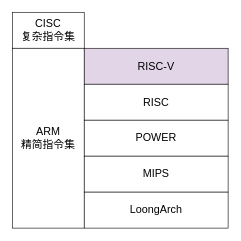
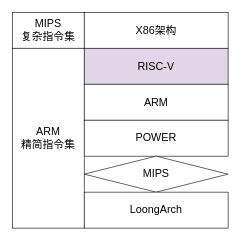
- <mxCell id="2" value="CISC&lt;br style=&quot;font-size: 18px;&quot;&gt;复杂指令集" style="rounded=0;whiteSpace=wrap;html=1;fontSize=18;" vertex="1" parent="1"><mxGeometry x="20" y="20" width="120" height="60" as="geometry" /></mxCell>
+ <mxCell id="2" value="MIPS&lt;br style=&quot;font-size: 18px;&quot;&gt;复杂指令集" style="rounded=0;whiteSpace=wrap;html=1;fontSize=18;" vertex="1" parent="1"><mxGeometry x="20" y="20" width="120" height="60" as="geometry" /></mxCell>
+ <mxCell id="4" value="X86架构" style="rounded=0;whiteSpace=wrap;html=1;fontSize=18;" vertex="1" parent="1"><mxGeometry x="140" y="20" width="240" height="60" as="geometry" /></mxCell>
- <mxCell id="6" value="RISC" style="rounded=0;whiteSpace=wrap;html=1;fontSize=18;" vertex="1" parent="1"><mxGeometry x="140" y="140" width="240" height="60" as="geometry" /></mxCell>
+ <mxCell id="6" value="ARM" style="rounded=0;whiteSpace=wrap;html=1;fontSize=18;" vertex="1" parent="1"><mxGeometry x="140" y="140" width="240" height="60" as="geometry" /></mxCell>
- <mxCell id="8" value="MIPS" style="rounded=0;whiteSpace=wrap;html=1;fontSize=18;" vertex="1" parent="1"><mxGeometry x="140" y="260" width="240" height="60" as="geometry" /></mxCell>
+ <mxCell id="8" value="MIPS" style="rhombus;whiteSpace=wrap;html=1;fontSize=18;" vertex="1" parent="1"><mxGeometry x="140" y="260" width="240" height="60" as="geometry" /></mxCell>
